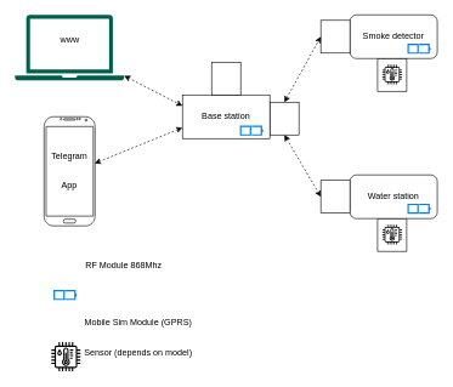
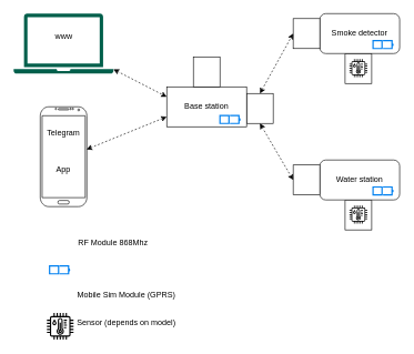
- <mxCell id="34" value="Telegram" style="text;html=1;strokeColor=none;fillColor=none;align=center;verticalAlign=middle;whiteSpace=wrap;rounded=0;" vertex="1" parent="1"><mxGeometry x="65" y="200" width="60" height="30" as="geometry" /></mxCell>
+ <mxCell id="34" value="Telegram" style="text;html=1;strokeColor=none;fillColor=none;align=center;verticalAlign=middle;whiteSpace=wrap;rounded=0;" vertex="1" parent="1"><mxGeometry x="65" y="185" width="60" height="30" as="geometry" /></mxCell>
